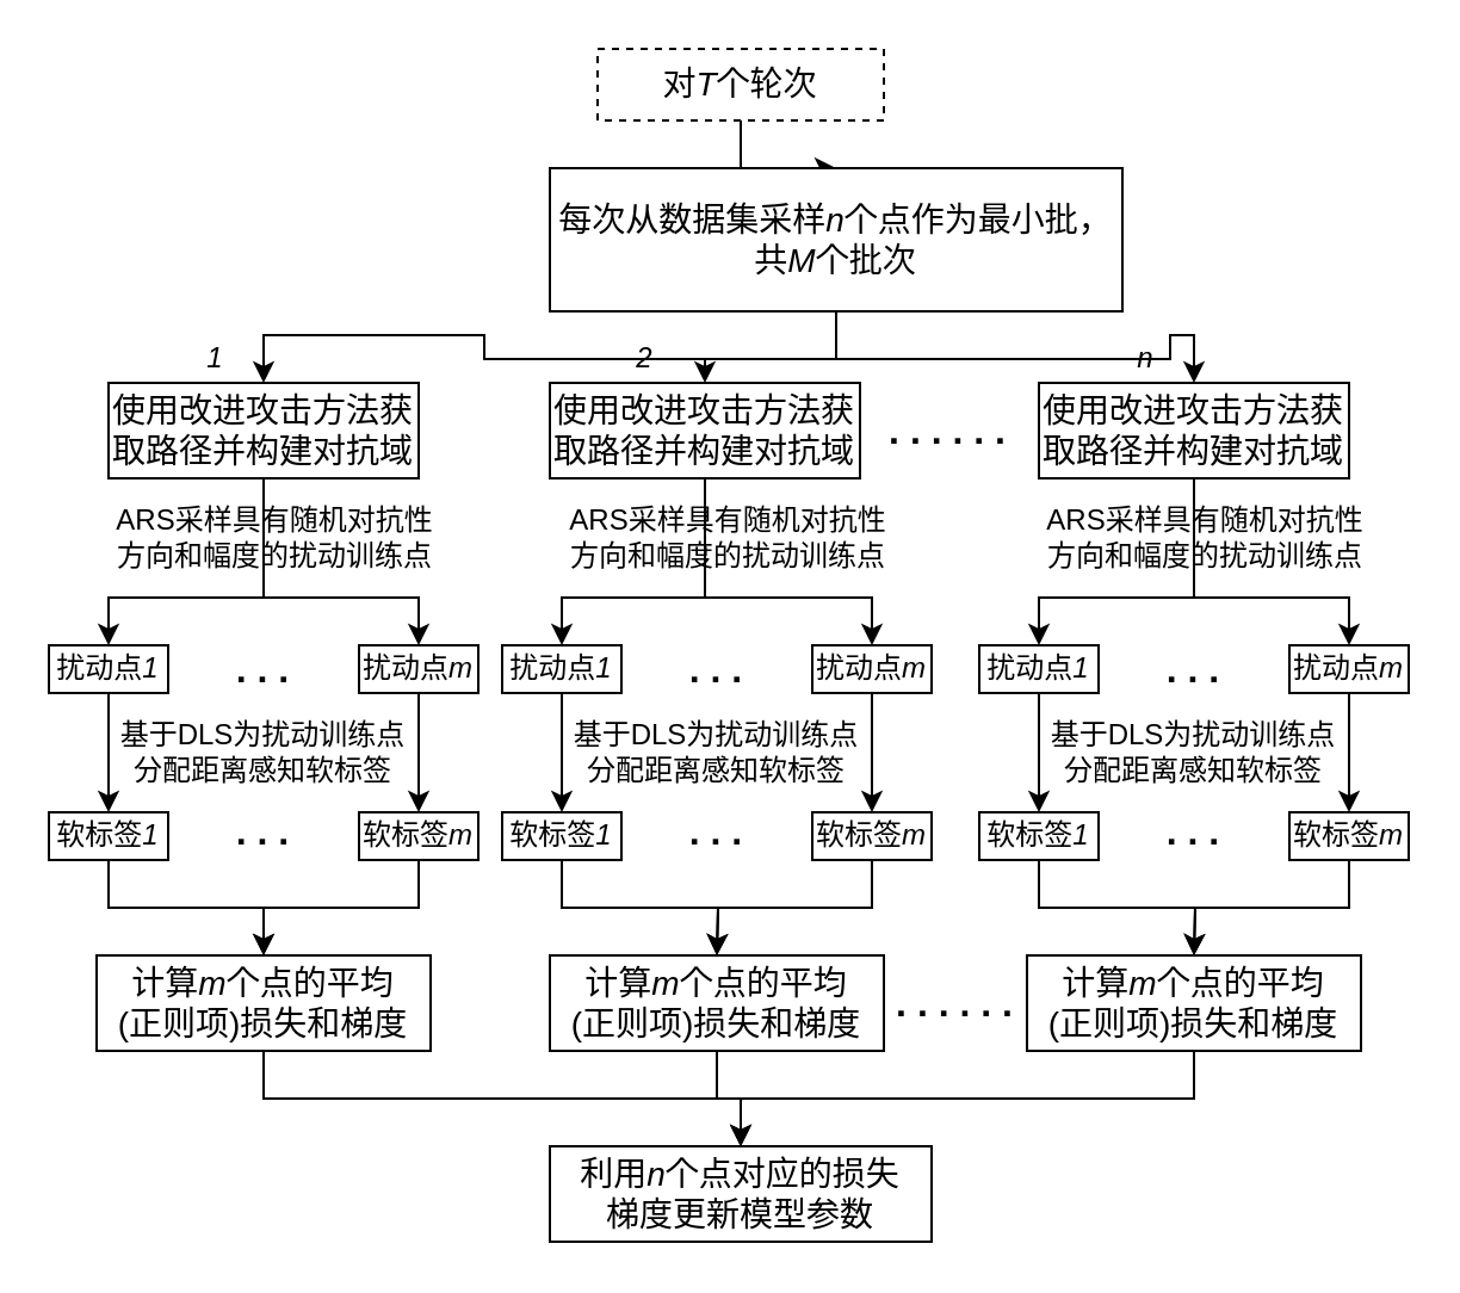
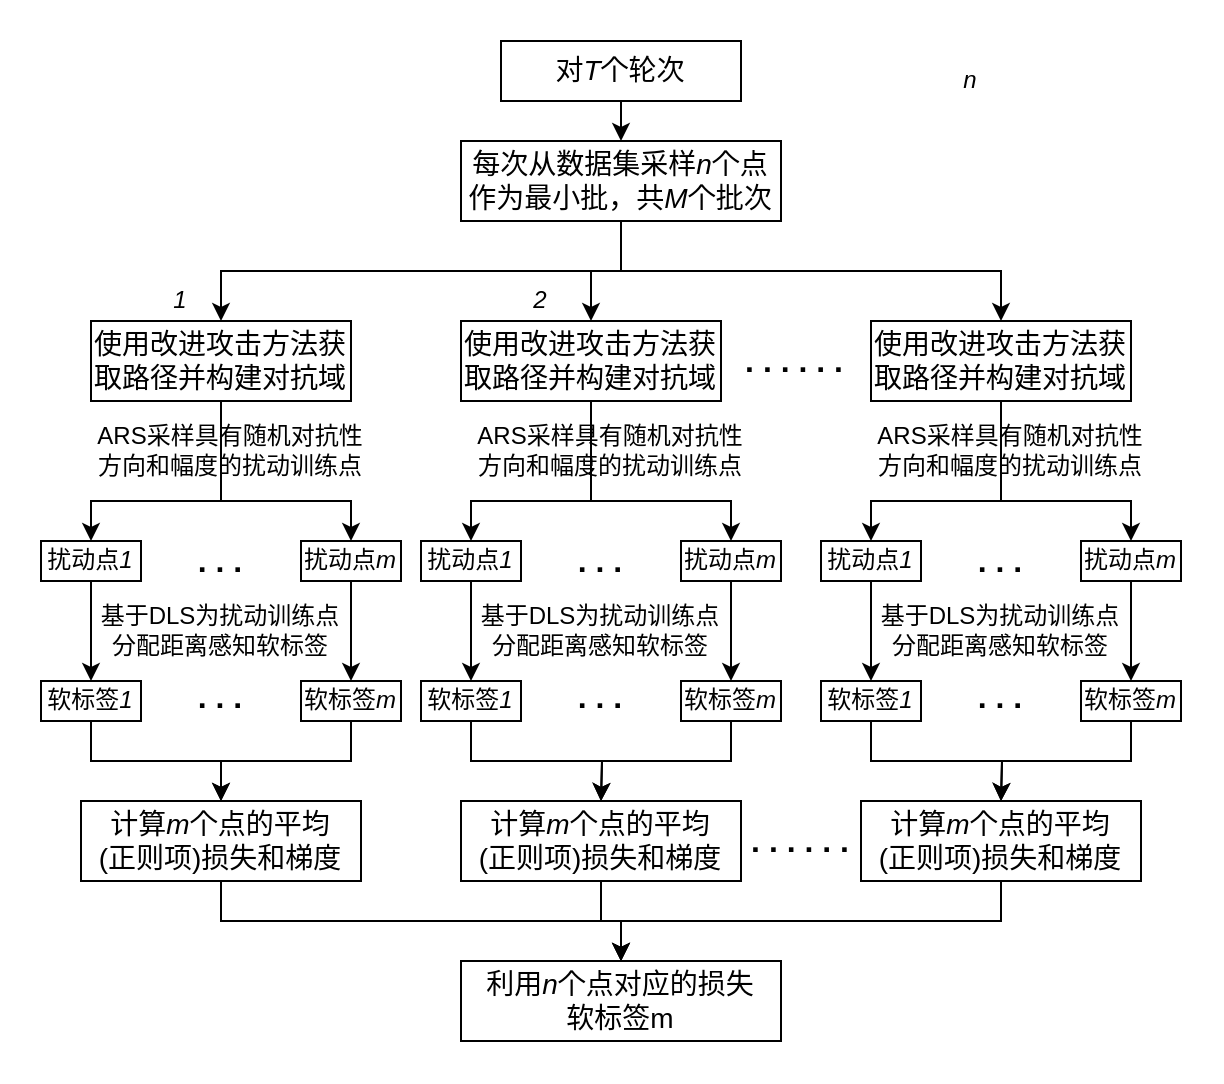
- <mxCell id="3" value="&lt;font style=&quot;font-size: 14px;&quot;&gt;对&lt;i&gt;T&lt;/i&gt;个轮次&lt;/font&gt;" style="rounded=0;whiteSpace=wrap;html=1;dashed=1;" parent="1" vertex="1"><mxGeometry x="250" y="20" width="120" height="30" as="geometry" /></mxCell>
+ <mxCell id="3" value="&lt;font style=&quot;font-size: 14px;&quot;&gt;对&lt;i&gt;T&lt;/i&gt;个轮次&lt;/font&gt;" style="rounded=0;whiteSpace=wrap;html=1;" parent="1" vertex="1"><mxGeometry x="250" y="20" width="120" height="30" as="geometry" /></mxCell>
- <mxCell id="7" value="&lt;font style=&quot;font-size: 14px;&quot;&gt;每次从数据集采样&lt;i&gt;n&lt;/i&gt;个点作为最小批，共&lt;i&gt;M&lt;/i&gt;个批次&lt;br&gt;&lt;/font&gt;" style="rounded=0;whiteSpace=wrap;html=1;" parent="1" vertex="1"><mxGeometry x="230" y="70" width="240" height="60" as="geometry" /></mxCell>
+ <mxCell id="7" value="&lt;font style=&quot;font-size: 14px;&quot;&gt;每次从数据集采样&lt;i&gt;n&lt;/i&gt;个点作为最小批，共&lt;i&gt;M&lt;/i&gt;个批次&lt;br&gt;&lt;/font&gt;" style="rounded=0;whiteSpace=wrap;html=1;" parent="1" vertex="1"><mxGeometry x="230" y="70" width="160" height="40" as="geometry" /></mxCell>
- <mxCell id="17" value="&lt;i&gt;n&lt;/i&gt;" style="text;html=1;strokeColor=none;fillColor=none;align=center;verticalAlign=middle;whiteSpace=wrap;rounded=0;" parent="1" vertex="1"><mxGeometry x="470" y="140" width="20" height="20" as="geometry" /></mxCell>
+ <mxCell id="17" value="&lt;i&gt;n&lt;/i&gt;" style="text;html=1;strokeColor=none;fillColor=none;align=center;verticalAlign=middle;whiteSpace=wrap;rounded=0;" parent="1" vertex="1"><mxGeometry x="475" y="30" width="20" height="20" as="geometry" /></mxCell>
- <mxCell id="33" value="&lt;font style=&quot;font-size: 14px;&quot;&gt;利用&lt;i&gt;n&lt;/i&gt;个点对应的损失&lt;br&gt;梯度更新模型参数&lt;br&gt;&lt;/font&gt;" style="rounded=0;whiteSpace=wrap;html=1;" parent="1" vertex="1"><mxGeometry x="230" y="480" width="160" height="40" as="geometry" /></mxCell>
+ <mxCell id="33" value="&lt;font style=&quot;font-size: 14px;&quot;&gt;利用&lt;i&gt;n&lt;/i&gt;个点对应的损失&lt;br&gt;软标签m&lt;br&gt;&lt;/font&gt;" style="rounded=0;whiteSpace=wrap;html=1;" parent="1" vertex="1"><mxGeometry x="230" y="480" width="160" height="40" as="geometry" /></mxCell>
